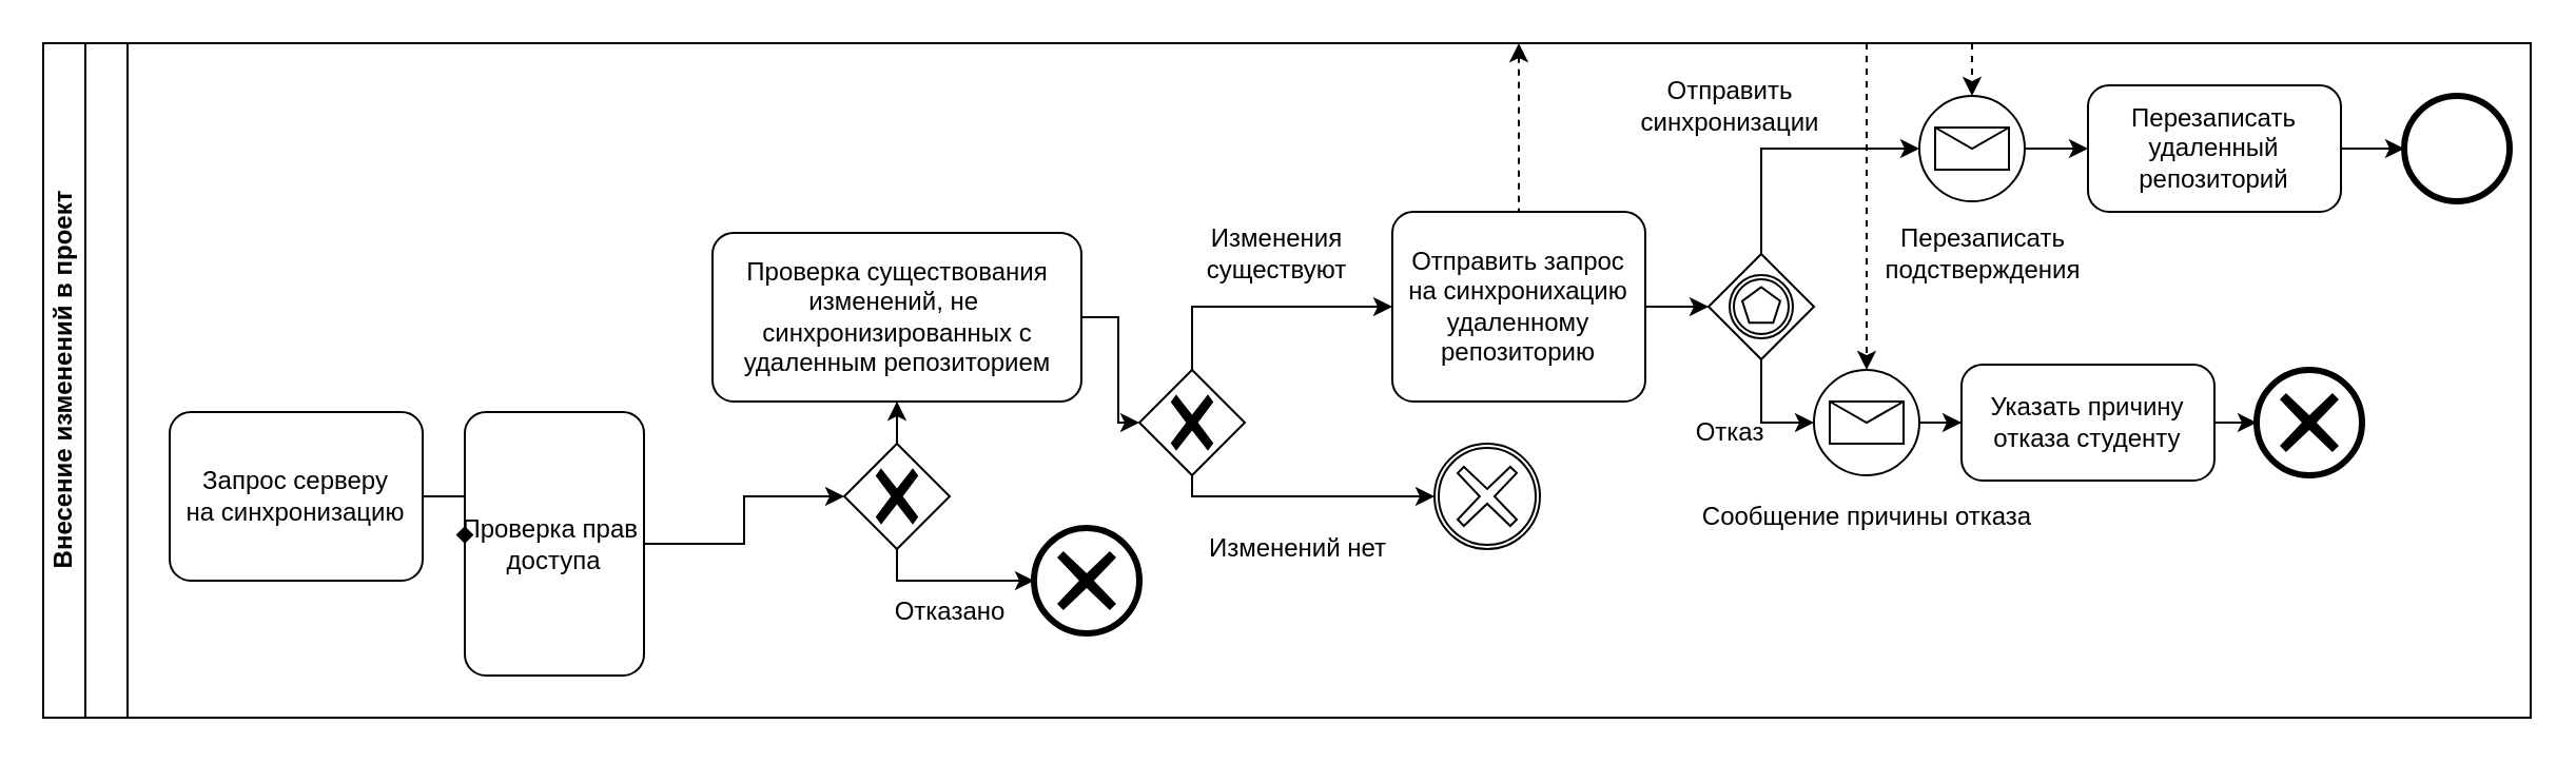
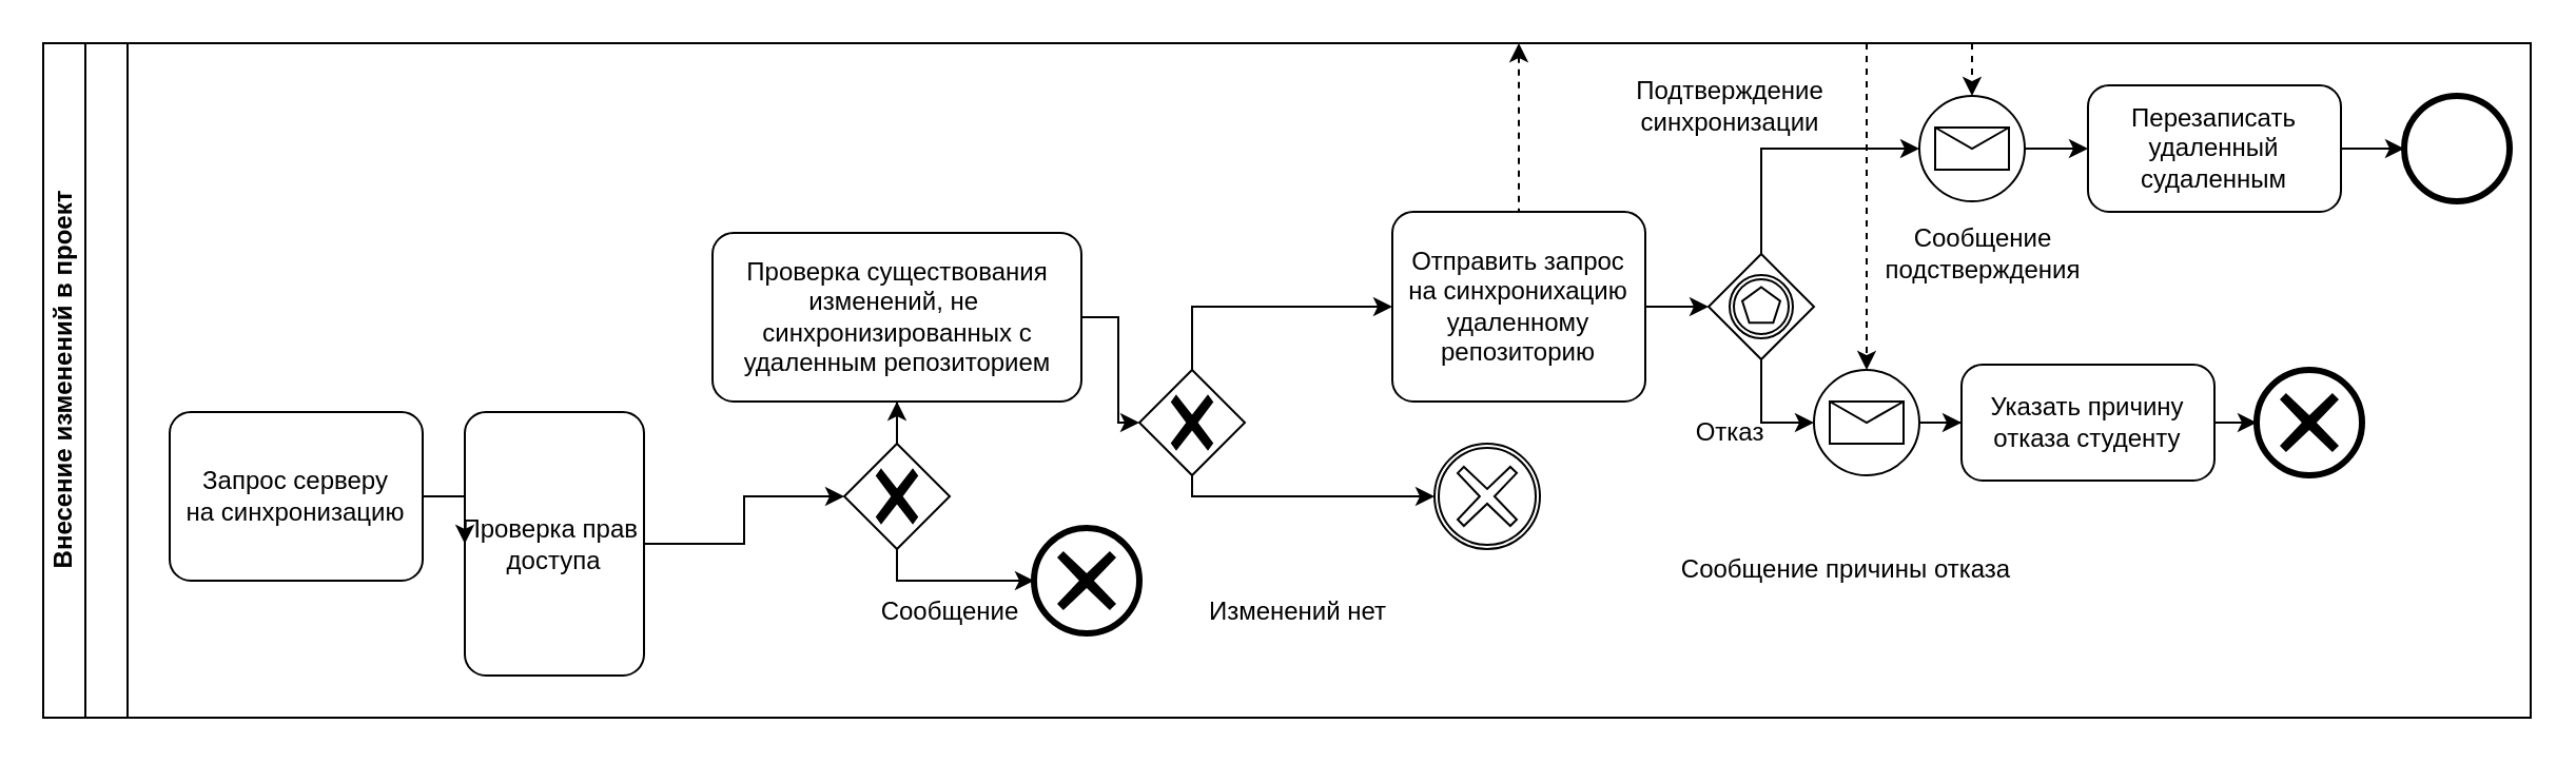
- <mxCell id="40" value="Отправить&lt;div&gt;синхронизации&lt;/div&gt;" style="text;html=1;align=center;verticalAlign=middle;resizable=0;points=[];autosize=1;strokeColor=none;fillColor=none;" parent="3" vertex="1"><mxGeometry x="725" y="10" width="110" height="40" as="geometry" /></mxCell>
+ <mxCell id="40" value="Подтверждение&lt;div&gt;синхронизации&lt;/div&gt;" style="text;html=1;align=center;verticalAlign=middle;resizable=0;points=[];autosize=1;strokeColor=none;fillColor=none;" parent="3" vertex="1"><mxGeometry x="725" y="10" width="110" height="40" as="geometry" /></mxCell>
- <mxCell id="29" value="&lt;span style=&quot;text-wrap: nowrap;&quot;&gt;Перезаписать&lt;/span&gt;&lt;div&gt;&lt;span style=&quot;text-wrap: nowrap;&quot;&gt;удаленный&lt;/span&gt;&lt;/div&gt;&lt;div&gt;&lt;span style=&quot;text-wrap: nowrap;&quot;&gt;репозиторий&lt;/span&gt;&lt;/div&gt;" style="points=[[0.25,0,0],[0.5,0,0],[0.75,0,0],[1,0.25,0],[1,0.5,0],[1,0.75,0],[0.75,1,0],[0.5,1,0],[0.25,1,0],[0,0.75,0],[0,0.5,0],[0,0.25,0]];shape=mxgraph.bpmn.task;whiteSpace=wrap;rectStyle=rounded;size=10;html=1;container=1;expand=0;collapsible=0;taskMarker=abstract;" parent="3" vertex="1"><mxGeometry x="950" y="20" width="120" height="60" as="geometry" /></mxCell>
+ <mxCell id="29" value="&lt;span style=&quot;text-wrap: nowrap;&quot;&gt;Перезаписать&lt;/span&gt;&lt;div&gt;&lt;span style=&quot;text-wrap: nowrap;&quot;&gt;удаленный&lt;/span&gt;&lt;/div&gt;&lt;div&gt;&lt;span style=&quot;text-wrap: nowrap;&quot;&gt;судаленным&lt;/span&gt;&lt;/div&gt;" style="points=[[0.25,0,0],[0.5,0,0],[0.75,0,0],[1,0.25,0],[1,0.5,0],[1,0.75,0],[0.75,1,0],[0.5,1,0],[0.25,1,0],[0,0.75,0],[0,0.5,0],[0,0.25,0]];shape=mxgraph.bpmn.task;whiteSpace=wrap;rectStyle=rounded;size=10;html=1;container=1;expand=0;collapsible=0;taskMarker=abstract;" parent="3" vertex="1"><mxGeometry x="950" y="20" width="120" height="60" as="geometry" /></mxCell>
- <mxCell id="17" value="Изменения&lt;div&gt;существуют&lt;/div&gt;" style="text;html=1;align=center;verticalAlign=middle;resizable=0;points=[];autosize=1;strokeColor=none;fillColor=none;" parent="3" vertex="1"><mxGeometry x="520" y="80" width="90" height="40" as="geometry" /></mxCell>
- <mxCell id="35" value="Перезаписать&lt;div&gt;подстверждения&lt;/div&gt;" style="text;html=1;align=center;verticalAlign=middle;resizable=0;points=[];autosize=1;strokeColor=none;fillColor=none;" parent="3" vertex="1"><mxGeometry x="840" y="80" width="120" height="40" as="geometry" /></mxCell>
+ <mxCell id="35" value="Сообщение&lt;div&gt;подстверждения&lt;/div&gt;" style="text;html=1;align=center;verticalAlign=middle;resizable=0;points=[];autosize=1;strokeColor=none;fillColor=none;" parent="3" vertex="1"><mxGeometry x="840" y="80" width="120" height="40" as="geometry" /></mxCell>
- <mxCell id="28" value="Сообщение причины отказа" style="text;html=1;align=center;verticalAlign=middle;resizable=0;points=[];autosize=1;strokeColor=none;fillColor=none;" parent="3" vertex="1"><mxGeometry x="755" y="210" width="180" height="30" as="geometry" /></mxCell>
+ <mxCell id="28" value="Сообщение причины отказа" style="text;html=1;align=center;verticalAlign=middle;resizable=0;points=[];autosize=1;strokeColor=none;fillColor=none;" parent="3" vertex="1"><mxGeometry x="745" y="235" width="180" height="30" as="geometry" /></mxCell>
- <mxCell id="19" style="edgeStyle=orthogonalEdgeStyle;rounded=0;orthogonalLoop=1;jettySize=auto;html=1;entryX=0;entryY=0.5;entryDx=0;entryDy=0;entryPerimeter=0;endArrow=diamond;" parent="3" source="11" target="12" edge="1"><mxGeometry relative="1" as="geometry" /></mxCell>
+ <mxCell id="19" style="edgeStyle=orthogonalEdgeStyle;rounded=0;orthogonalLoop=1;jettySize=auto;html=1;entryX=0;entryY=0.5;entryDx=0;entryDy=0;entryPerimeter=0;" parent="3" source="11" target="12" edge="1"><mxGeometry relative="1" as="geometry" /></mxCell>
- <mxCell id="18" value="Изменений нет" style="text;html=1;align=center;verticalAlign=middle;resizable=0;points=[];autosize=1;strokeColor=none;fillColor=none;" parent="3" vertex="1"><mxGeometry x="520" y="225" width="110" height="30" as="geometry" /></mxCell>
+ <mxCell id="18" value="Изменений нет" style="text;html=1;align=center;verticalAlign=middle;resizable=0;points=[];autosize=1;strokeColor=none;fillColor=none;" parent="3" vertex="1"><mxGeometry x="520" y="255" width="110" height="30" as="geometry" /></mxCell>
- <mxCell id="7" value="Отказано" style="text;html=1;align=center;verticalAlign=middle;resizable=0;points=[];autosize=1;strokeColor=none;fillColor=none;" parent="3" vertex="1"><mxGeometry x="370" y="255" width="80" height="30" as="geometry" /></mxCell>
+ <mxCell id="7" value="Сообщение" style="text;html=1;align=center;verticalAlign=middle;resizable=0;points=[];autosize=1;strokeColor=none;fillColor=none;" parent="3" vertex="1"><mxGeometry x="370" y="255" width="80" height="30" as="geometry" /></mxCell>
